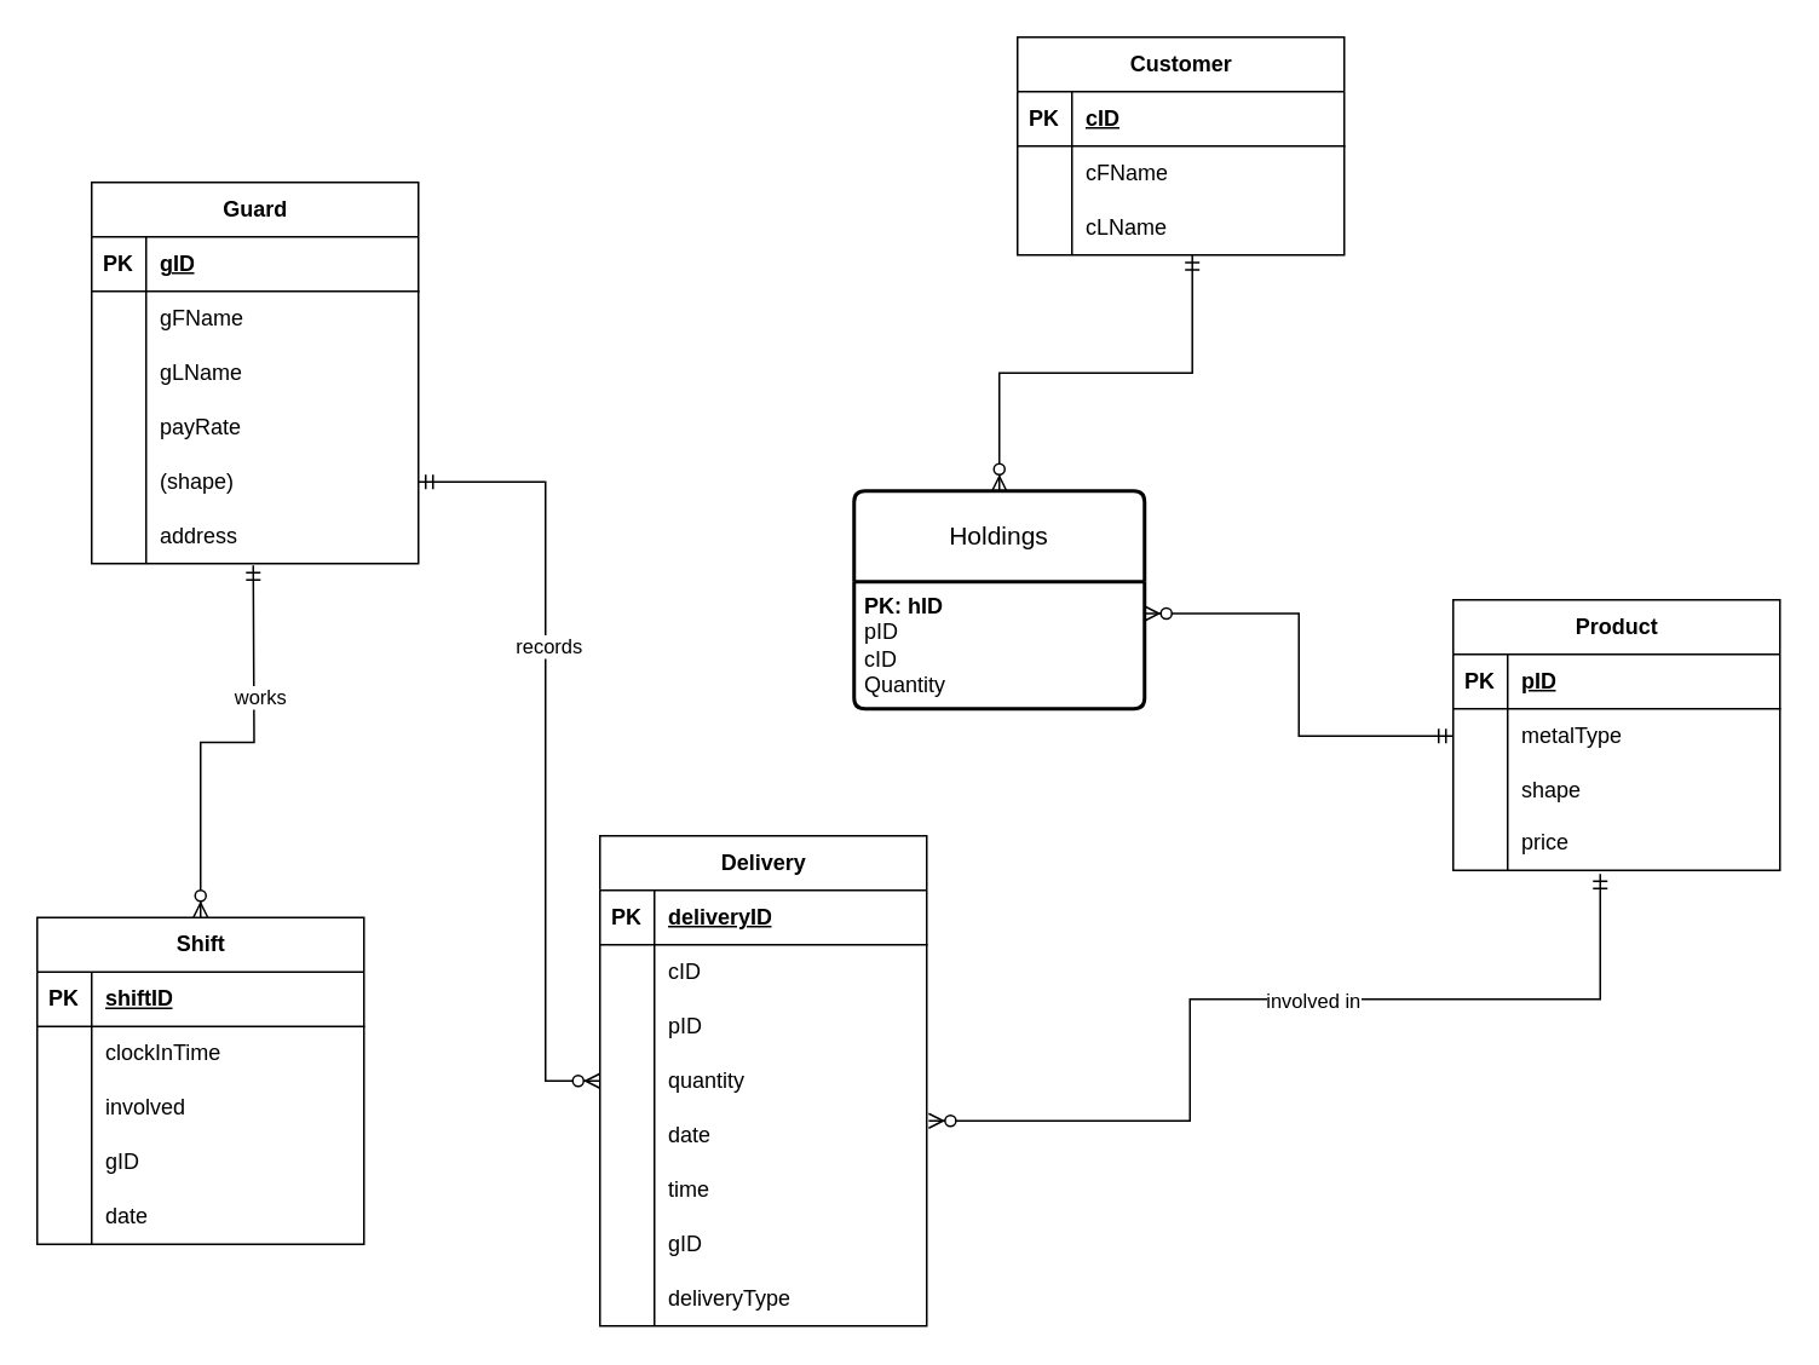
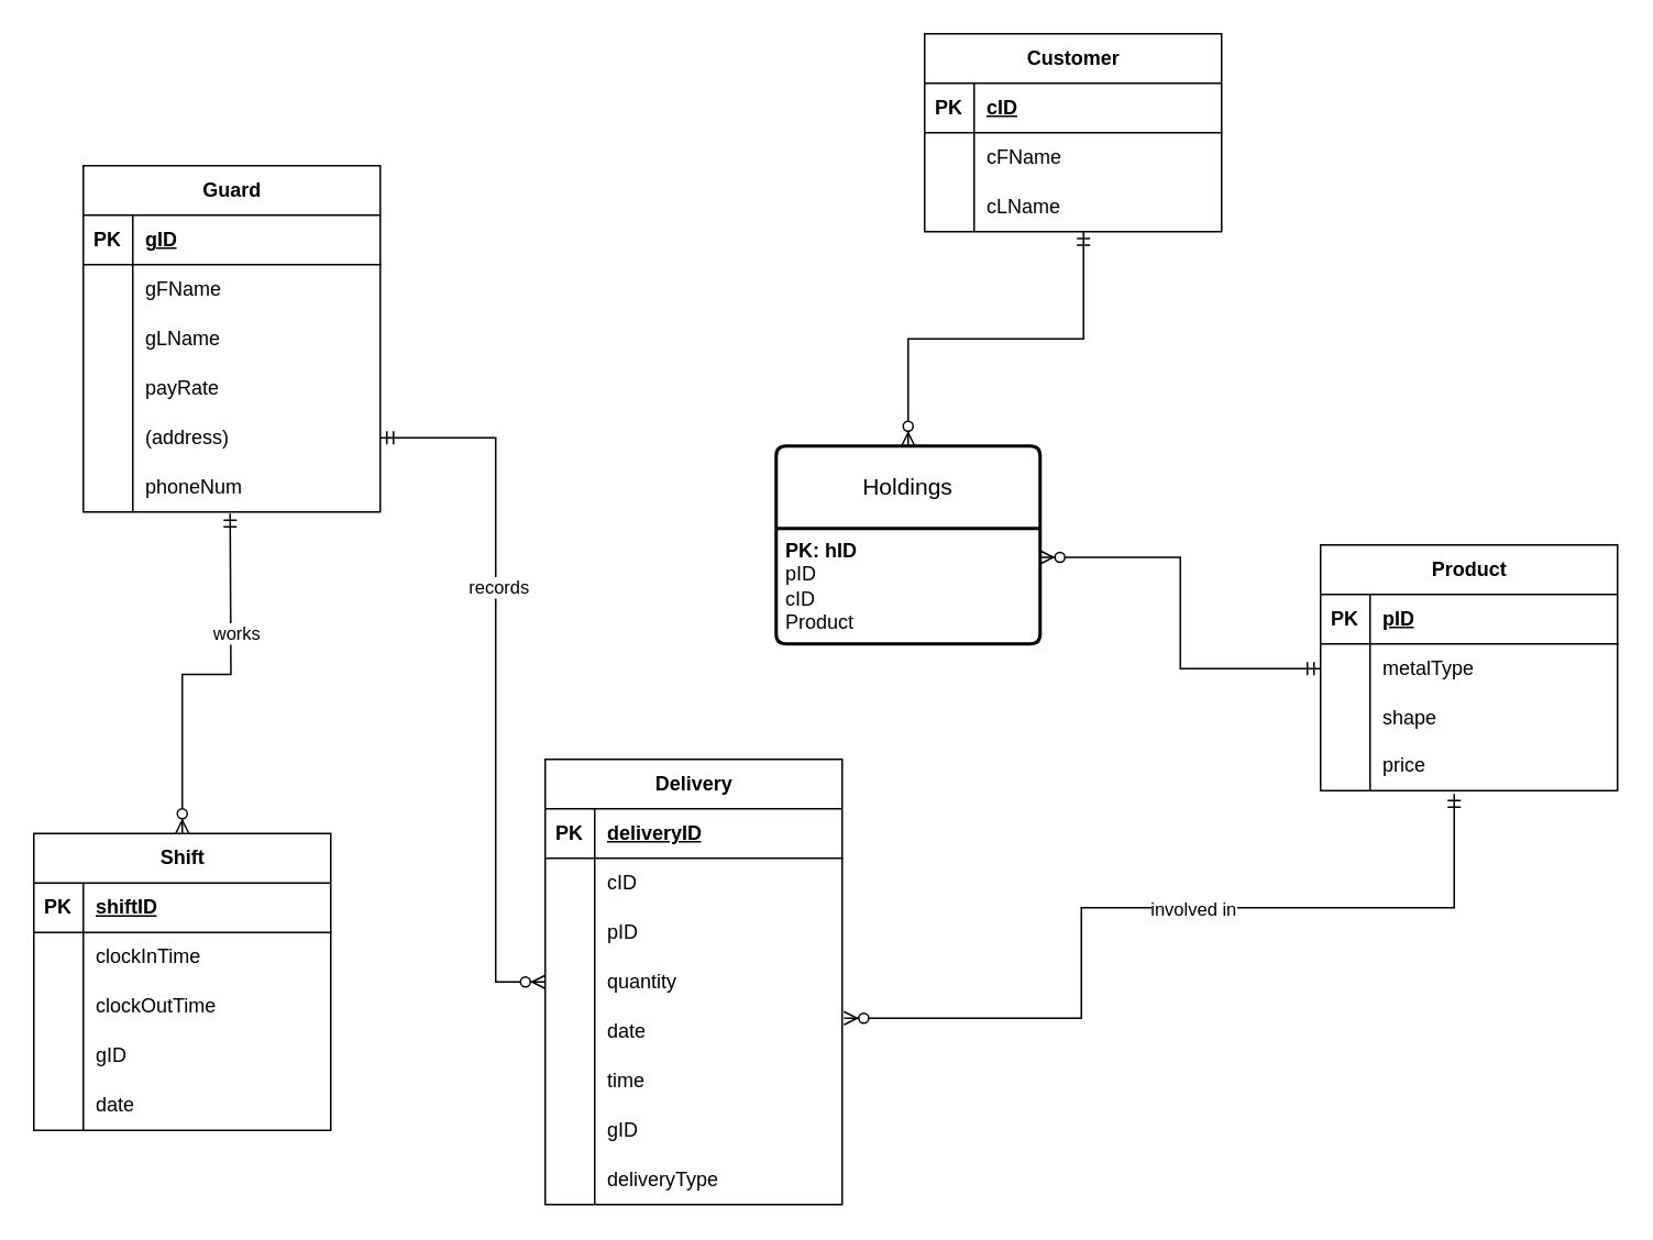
- <mxCell id="27" value="(shape)" style="shape=partialRectangle;connectable=0;fillColor=none;top=0;left=0;bottom=0;right=0;align=left;spacingLeft=6;overflow=hidden;whiteSpace=wrap;html=1;" parent="25" vertex="1"><mxGeometry x="30" width="150" height="30" as="geometry"><mxRectangle width="150" height="30" as="alternateBounds" /></mxGeometry></mxCell>
+ <mxCell id="27" value="(address)" style="shape=partialRectangle;connectable=0;fillColor=none;top=0;left=0;bottom=0;right=0;align=left;spacingLeft=6;overflow=hidden;whiteSpace=wrap;html=1;" parent="25" vertex="1"><mxGeometry x="30" width="150" height="30" as="geometry"><mxRectangle width="150" height="30" as="alternateBounds" /></mxGeometry></mxCell>
- <mxCell id="30" value="address" style="shape=partialRectangle;connectable=0;fillColor=none;top=0;left=0;bottom=0;right=0;align=left;spacingLeft=6;overflow=hidden;whiteSpace=wrap;html=1;" parent="28" vertex="1"><mxGeometry x="30" width="150" height="30" as="geometry"><mxRectangle width="150" height="30" as="alternateBounds" /></mxGeometry></mxCell>
+ <mxCell id="30" value="phoneNum" style="shape=partialRectangle;connectable=0;fillColor=none;top=0;left=0;bottom=0;right=0;align=left;spacingLeft=6;overflow=hidden;whiteSpace=wrap;html=1;" parent="28" vertex="1"><mxGeometry x="30" width="150" height="30" as="geometry"><mxRectangle width="150" height="30" as="alternateBounds" /></mxGeometry></mxCell>
- <mxCell id="90" value="&lt;b&gt;PK: hID&lt;/b&gt;&lt;br&gt;pID&lt;br&gt;cID&lt;br&gt;Quantity" style="align=left;strokeColor=none;fillColor=none;spacingLeft=4;fontSize=12;verticalAlign=top;resizable=0;rotatable=0;part=1;html=1;" vertex="1" parent="89"><mxGeometry y="50" width="160" height="70" as="geometry" /></mxCell>
+ <mxCell id="90" value="&lt;b&gt;PK: hID&lt;/b&gt;&lt;br&gt;pID&lt;br&gt;cID&lt;br&gt;Product" style="align=left;strokeColor=none;fillColor=none;spacingLeft=4;fontSize=12;verticalAlign=top;resizable=0;rotatable=0;part=1;html=1;" vertex="1" parent="89"><mxGeometry y="50" width="160" height="70" as="geometry" /></mxCell>
- <mxCell id="78" value="involved" style="shape=partialRectangle;connectable=0;fillColor=none;top=0;left=0;bottom=0;right=0;align=left;spacingLeft=6;overflow=hidden;whiteSpace=wrap;html=1;" parent="76" vertex="1"><mxGeometry x="30" width="150" height="30" as="geometry"><mxRectangle width="150" height="30" as="alternateBounds" /></mxGeometry></mxCell>
+ <mxCell id="78" value="clockOutTime" style="shape=partialRectangle;connectable=0;fillColor=none;top=0;left=0;bottom=0;right=0;align=left;spacingLeft=6;overflow=hidden;whiteSpace=wrap;html=1;" parent="76" vertex="1"><mxGeometry x="30" width="150" height="30" as="geometry"><mxRectangle width="150" height="30" as="alternateBounds" /></mxGeometry></mxCell>
